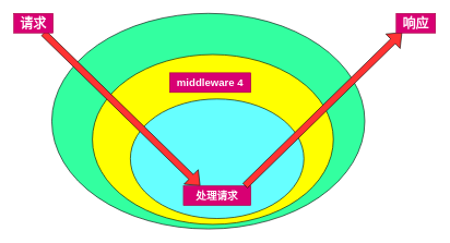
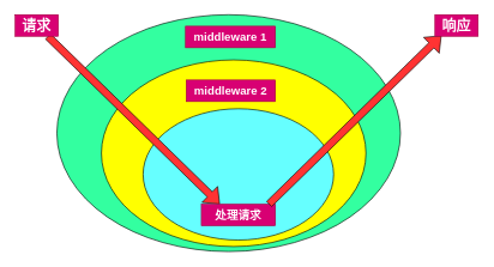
+ <mxCell id="5" value="middleware 1" style="text;html=1;align=center;verticalAlign=middle;whiteSpace=wrap;rounded=0;fillColor=#d80073;fontColor=#ffffff;strokeColor=#A50040;fontStyle=1;fontSize=16;" vertex="1" parent="1"><mxGeometry x="257" y="36" width="125" height="30" as="geometry" /></mxCell>
- <mxCell id="6" value="middleware 4" style="text;html=1;align=center;verticalAlign=middle;whiteSpace=wrap;rounded=0;fillColor=#d80073;fontColor=#ffffff;strokeColor=#A50040;fontSize=16;fontStyle=1" vertex="1" parent="1"><mxGeometry x="258" y="111" width="124" height="30" as="geometry" /></mxCell>
+ <mxCell id="6" value="middleware 2" style="text;html=1;align=center;verticalAlign=middle;whiteSpace=wrap;rounded=0;fillColor=#d80073;fontColor=#ffffff;strokeColor=#A50040;fontSize=16;fontStyle=1" vertex="1" parent="1"><mxGeometry x="258" y="111" width="124" height="30" as="geometry" /></mxCell>
